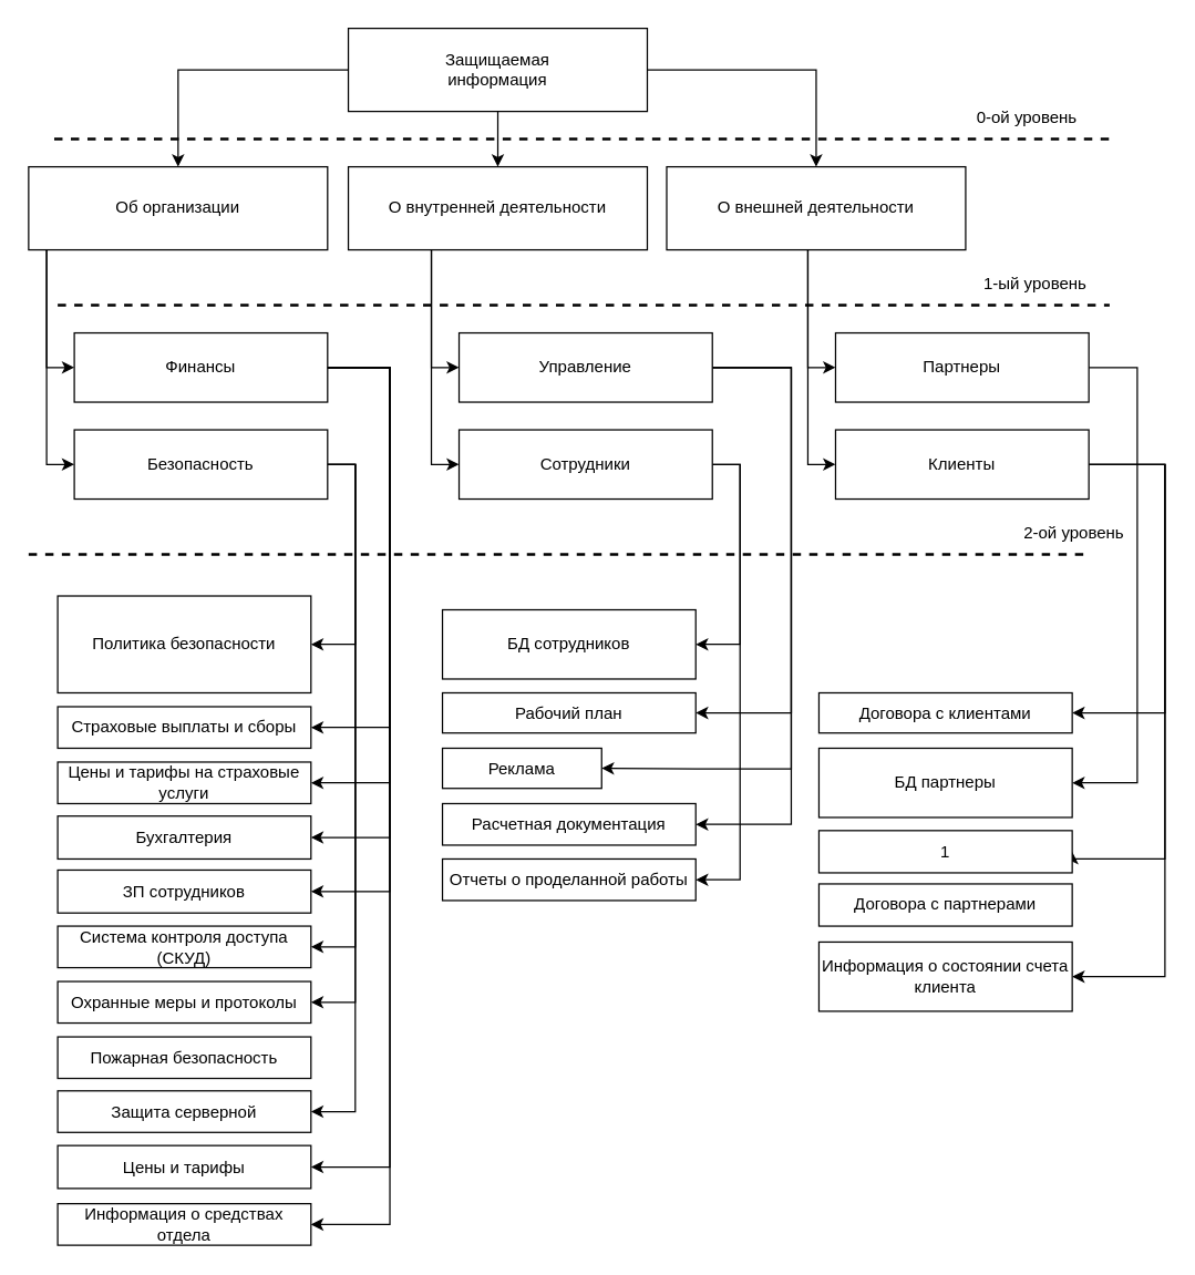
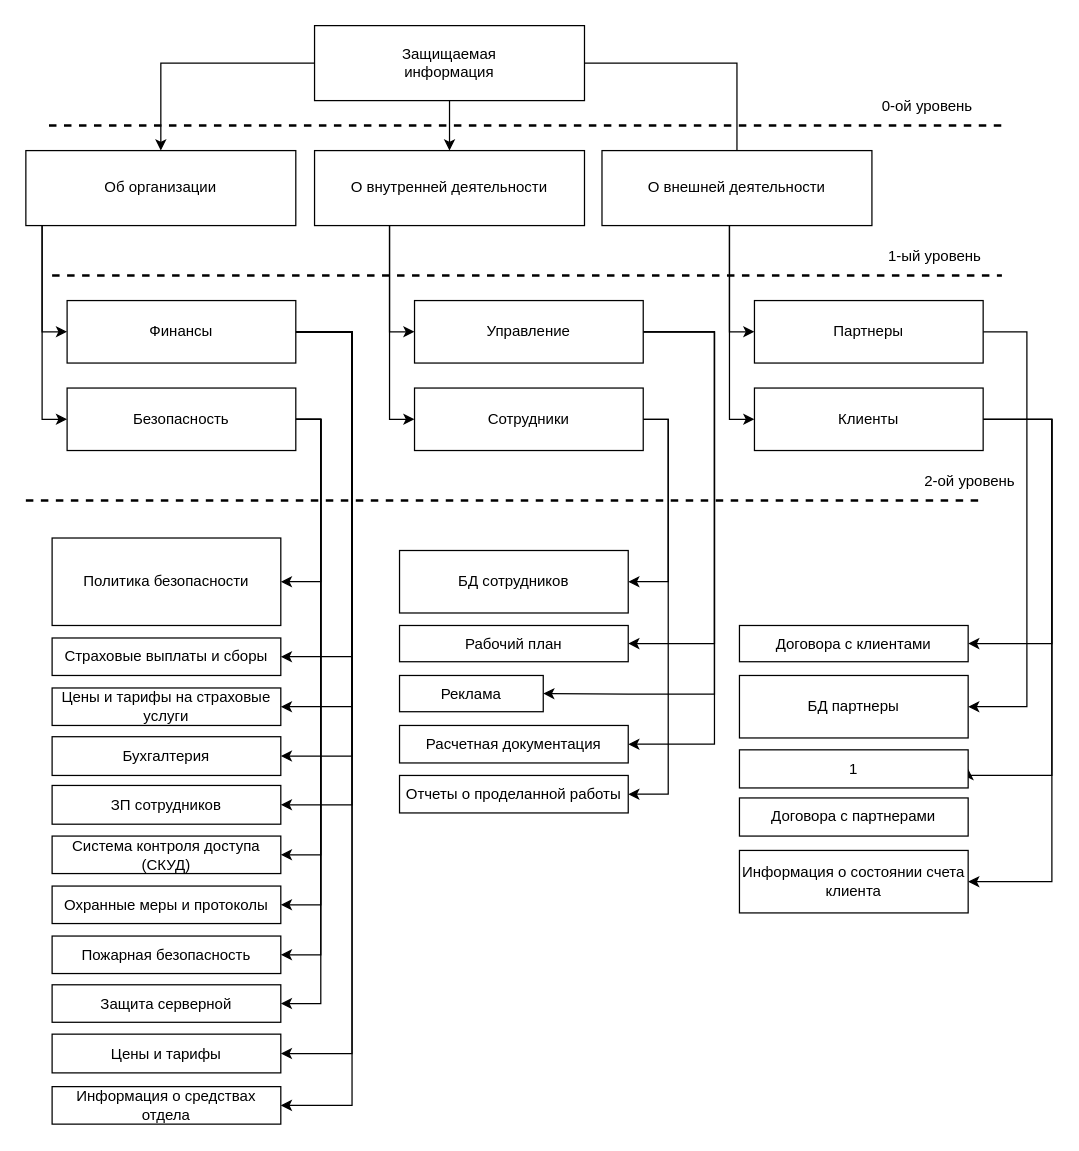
- <mxCell id="4" style="edgeStyle=orthogonalEdgeStyle;rounded=0;orthogonalLoop=1;jettySize=auto;html=1;" edge="1" parent="1" source="5" target="14"><mxGeometry relative="1" as="geometry" /></mxCell>
+ <mxCell id="4" style="edgeStyle=orthogonalEdgeStyle;rounded=0;orthogonalLoop=1;jettySize=auto;html=1;endArrow=none;" edge="1" parent="1" source="5" target="14"><mxGeometry relative="1" as="geometry" /></mxCell>
+ <mxCell id="38" style="edgeStyle=orthogonalEdgeStyle;rounded=0;orthogonalLoop=1;jettySize=auto;html=1;entryX=1;entryY=0.5;entryDx=0;entryDy=0;exitX=1;exitY=0.5;exitDx=0;exitDy=0;" edge="1" parent="1" source="40" target="61"><mxGeometry relative="1" as="geometry" /></mxCell>
